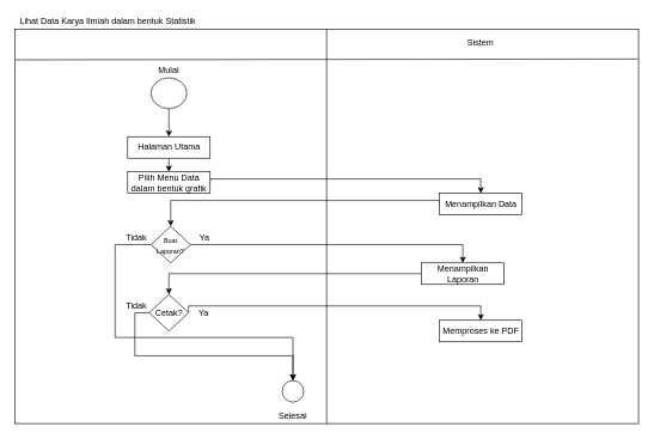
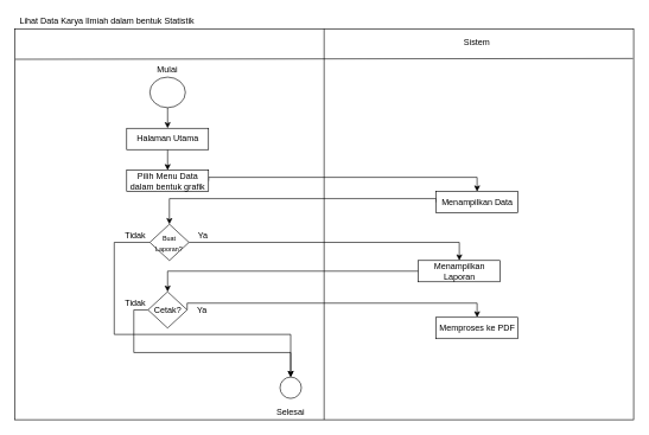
- <mxCell id="11" value="Halaman Utama" style="rounded=0;whiteSpace=wrap;html=1;" vertex="1" parent="1"><mxGeometry x="177.5" y="190" width="115" height="30" as="geometry" /></mxCell>
+ <mxCell id="11" value="Halaman Utama" style="rounded=0;whiteSpace=wrap;html=1;" vertex="1" parent="1"><mxGeometry x="177.5" y="180" width="115" height="30" as="geometry" /></mxCell>
